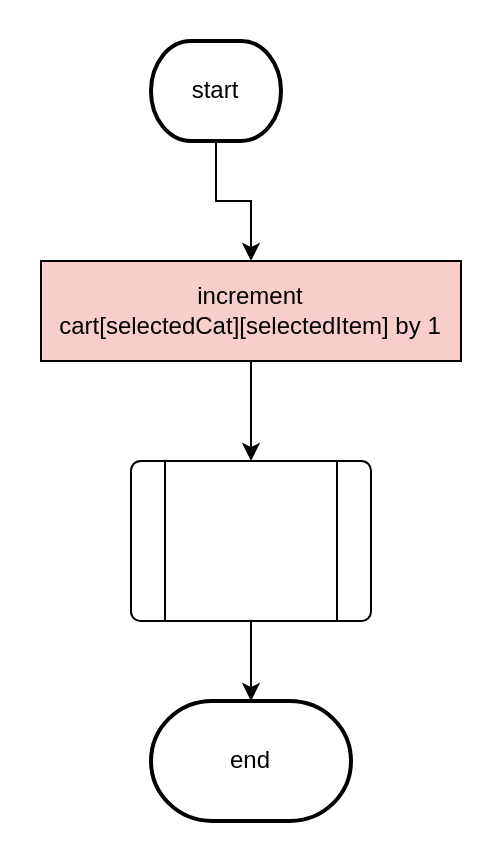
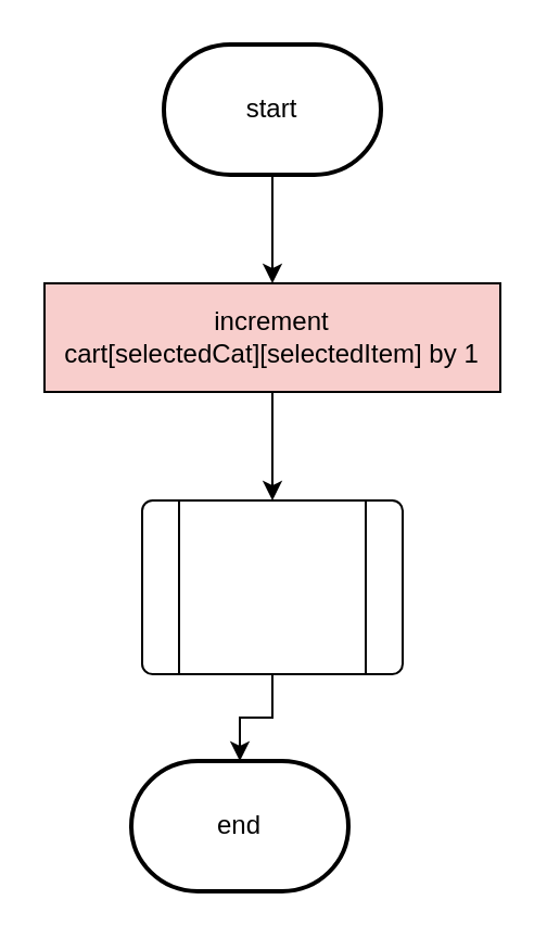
- <mxCell id="5" value="start" style="strokeWidth=2;html=1;shape=mxgraph.flowchart.terminator;whiteSpace=wrap;" vertex="1" parent="1"><mxGeometry x="75" y="20" width="65" height="50" as="geometry" /></mxCell>
+ <mxCell id="5" value="start" style="strokeWidth=2;html=1;shape=mxgraph.flowchart.terminator;whiteSpace=wrap;" vertex="1" parent="1"><mxGeometry x="75" width="100" height="60" as="geometry" y="20" /></mxCell>
- <mxCell id="6" value="end" style="strokeWidth=2;html=1;shape=mxgraph.flowchart.terminator;whiteSpace=wrap;" vertex="1" parent="1"><mxGeometry x="75" y="350" width="100" height="60" as="geometry" /></mxCell>
+ <mxCell id="6" value="end" style="strokeWidth=2;html=1;shape=mxgraph.flowchart.terminator;whiteSpace=wrap;" vertex="1" parent="1"><mxGeometry x="60" y="350" width="100" height="60" as="geometry" /></mxCell>
